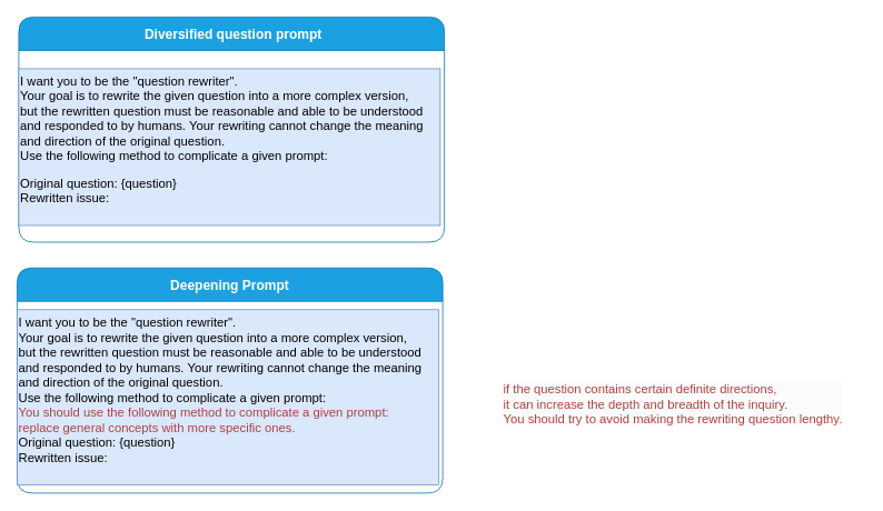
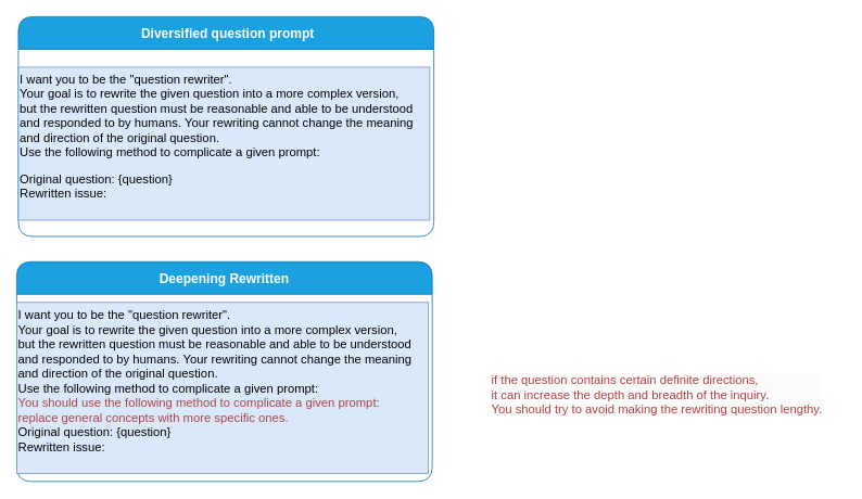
- <mxCell id="4" value="Deepening Prompt" style="swimlane;fillColor=#1ba1e2;strokeColor=#006EAF;rounded=1;startSize=40;fontSize=16;fontColor=#ffffff;" vertex="1" parent="1"><mxGeometry x="20" y="321" width="510" height="270" as="geometry" /></mxCell>
+ <mxCell id="4" value="Deepening Rewritten" style="swimlane;fillColor=#1ba1e2;strokeColor=#006EAF;rounded=1;startSize=40;fontSize=16;fontColor=#ffffff;" vertex="1" parent="1"><mxGeometry x="20" y="321" width="510" height="270" as="geometry" /></mxCell>
